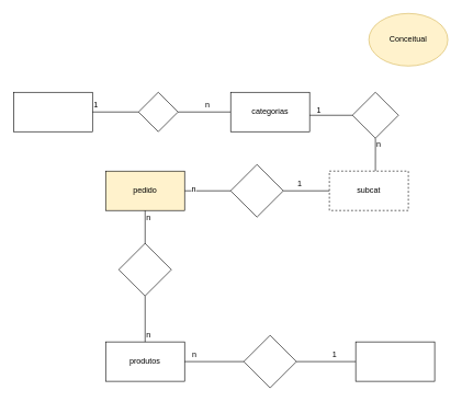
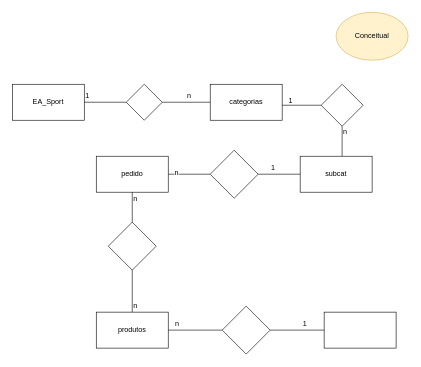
+ <mxCell id="5" value="EA_Sport" style="text;html=1;strokeColor=none;fillColor=none;align=center;verticalAlign=middle;whiteSpace=wrap;rounded=0;" vertex="1" parent="1"><mxGeometry x="60" y="160" width="40" height="20" as="geometry" /></mxCell>
- <mxCell id="18" value="pedido" style="rounded=0;whiteSpace=wrap;html=1;fillColor=#fff2cc;" vertex="1" parent="1"><mxGeometry x="160" y="260" width="120" height="60" as="geometry" /></mxCell>
+ <mxCell id="18" value="pedido" style="rounded=0;whiteSpace=wrap;html=1;" vertex="1" parent="1"><mxGeometry x="160" y="260" width="120" height="60" as="geometry" /></mxCell>
- <mxCell id="12" value="subcat" style="rounded=0;whiteSpace=wrap;html=1;dashed=1;" vertex="1" parent="1"><mxGeometry x="500" y="260" width="120" height="60" as="geometry" /></mxCell>
+ <mxCell id="12" value="subcat" style="rounded=0;whiteSpace=wrap;html=1;" vertex="1" parent="1"><mxGeometry x="500" y="260" width="120" height="60" as="geometry" /></mxCell>
